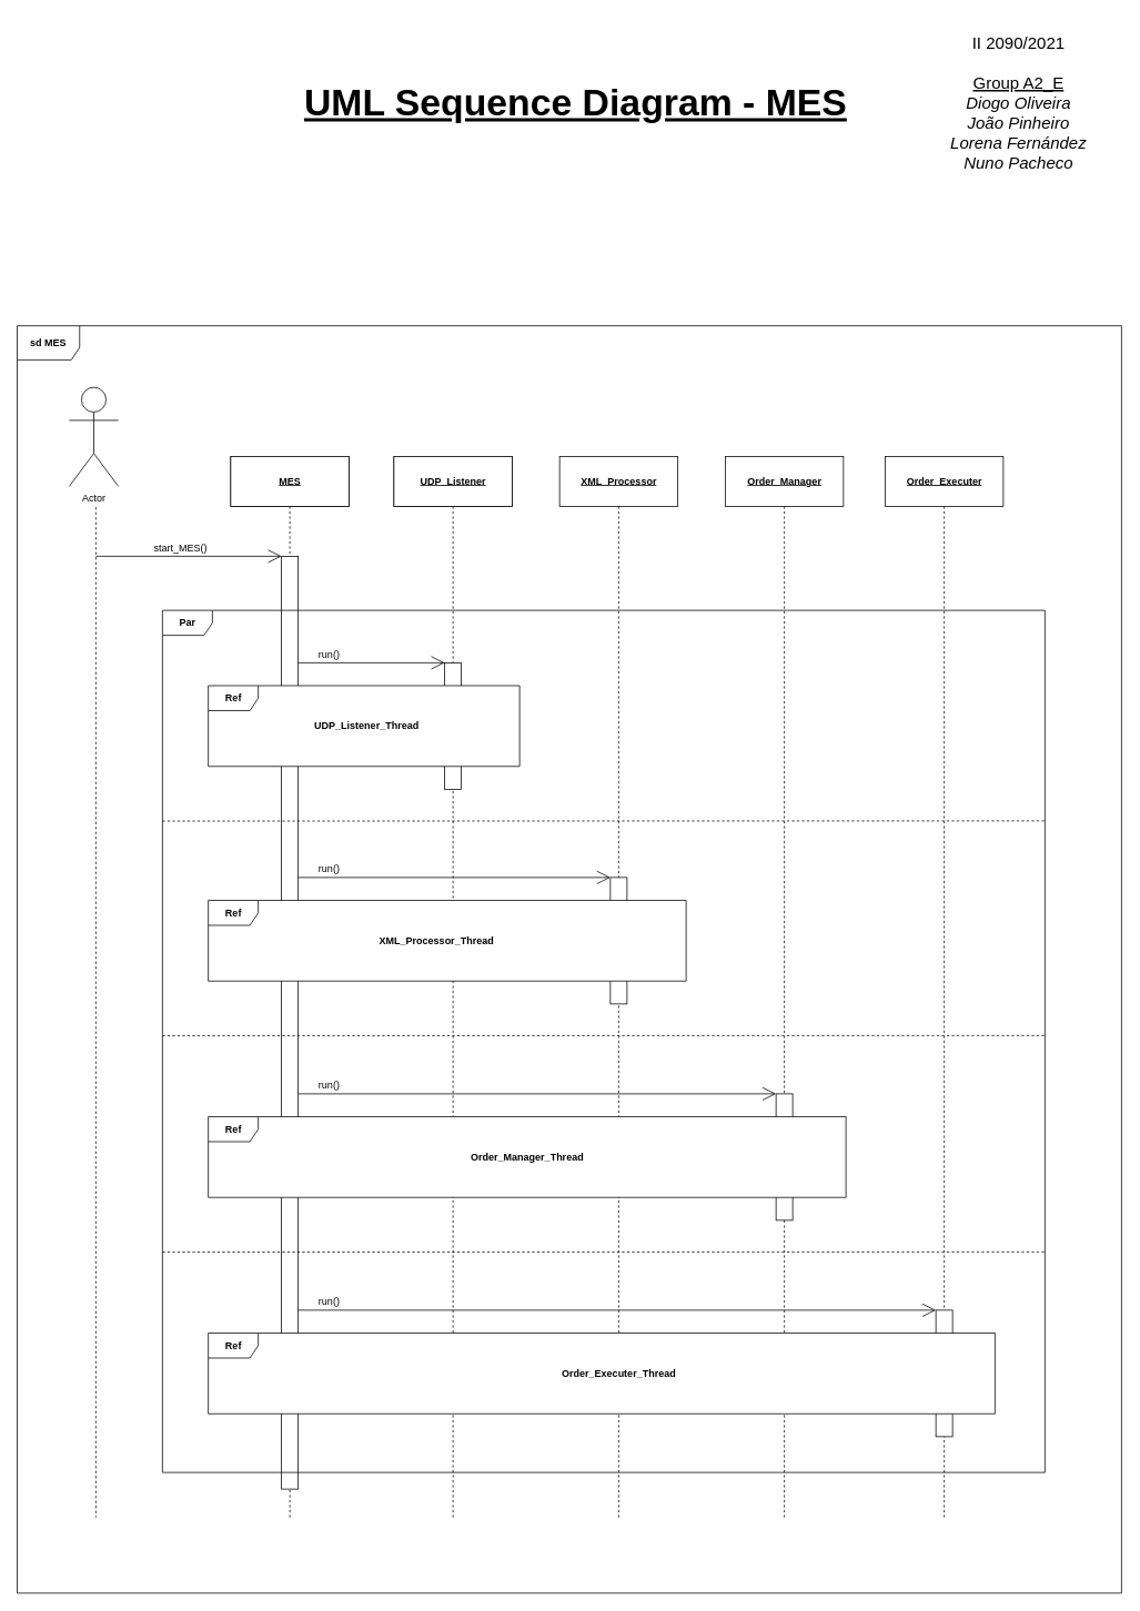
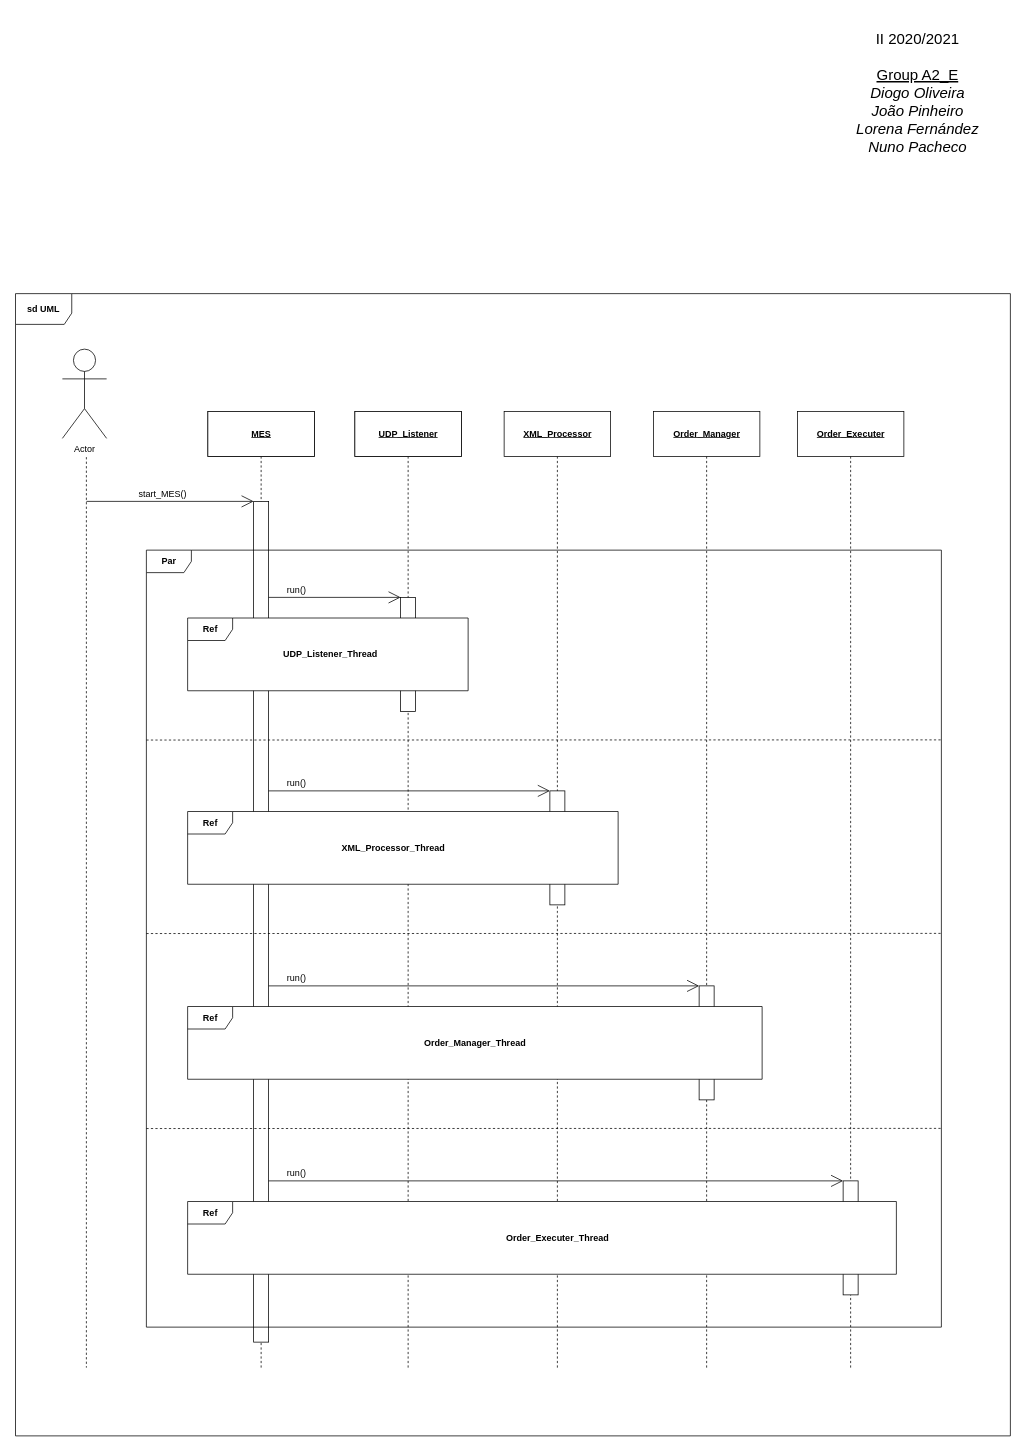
- <mxCell id="43" value="UML Sequence Diagram - MES" style="text;html=1;strokeColor=none;fillColor=none;align=center;verticalAlign=middle;whiteSpace=wrap;rounded=0;shadow=0;glass=0;labelBackgroundColor=none;sketch=0;strokeWidth=1;fontSize=45;fontStyle=5" parent="1" vertex="1"><mxGeometry x="360.75" y="113" width="660" height="20" as="geometry" /></mxCell>
- <mxCell id="45" value="II 2090/2021&lt;br&gt;&lt;br&gt;&lt;u&gt;Group A2_E&lt;/u&gt;&lt;br&gt;&lt;i&gt;&lt;span&gt;Diogo Oliveira&lt;/span&gt;&lt;br&gt;&lt;span&gt;João Pinheiro&lt;/span&gt;&lt;br&gt;&lt;span&gt;Lorena Fernández&lt;/span&gt;&lt;br&gt;&lt;span&gt;Nuno Pacheco&lt;/span&gt;&lt;/i&gt;" style="text;html=1;strokeColor=none;fillColor=none;align=center;verticalAlign=middle;whiteSpace=wrap;rounded=0;fontSize=20;" parent="1" vertex="1"><mxGeometry x="1100.25" y="20" width="246.25" height="206" as="geometry" /></mxCell>
+ <mxCell id="45" value="II 2020/2021&lt;br&gt;&lt;br&gt;&lt;u&gt;Group A2_E&lt;/u&gt;&lt;br&gt;&lt;i&gt;&lt;span&gt;Diogo Oliveira&lt;/span&gt;&lt;br&gt;&lt;span&gt;João Pinheiro&lt;/span&gt;&lt;br&gt;&lt;span&gt;Lorena Fernández&lt;/span&gt;&lt;br&gt;&lt;span&gt;Nuno Pacheco&lt;/span&gt;&lt;/i&gt;" style="text;html=1;strokeColor=none;fillColor=none;align=center;verticalAlign=middle;whiteSpace=wrap;rounded=0;fontSize=20;" parent="1" vertex="1"><mxGeometry x="1100.25" y="20" width="246.25" height="206" as="geometry" /></mxCell>
- <mxCell id="44" value="&lt;b&gt;sd MES&lt;/b&gt;" style="shape=umlFrame;whiteSpace=wrap;html=1;width=75;height=41;" parent="1" vertex="1"><mxGeometry x="20" y="391" width="1326.5" height="1523" as="geometry" /></mxCell>
+ <mxCell id="44" value="&lt;b&gt;sd UML&lt;/b&gt;" style="shape=umlFrame;whiteSpace=wrap;html=1;width=75;height=41;" parent="1" vertex="1"><mxGeometry x="20" y="391" width="1326.5" height="1523" as="geometry" /></mxCell>
